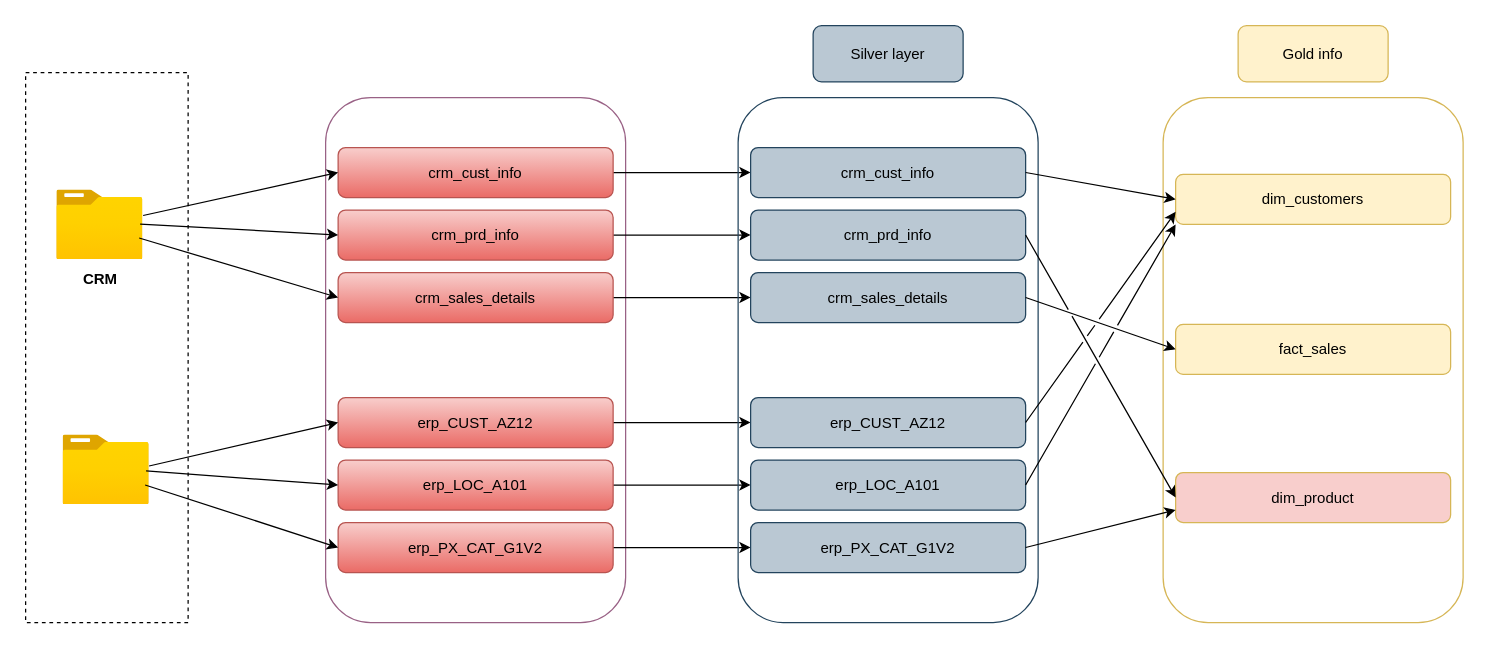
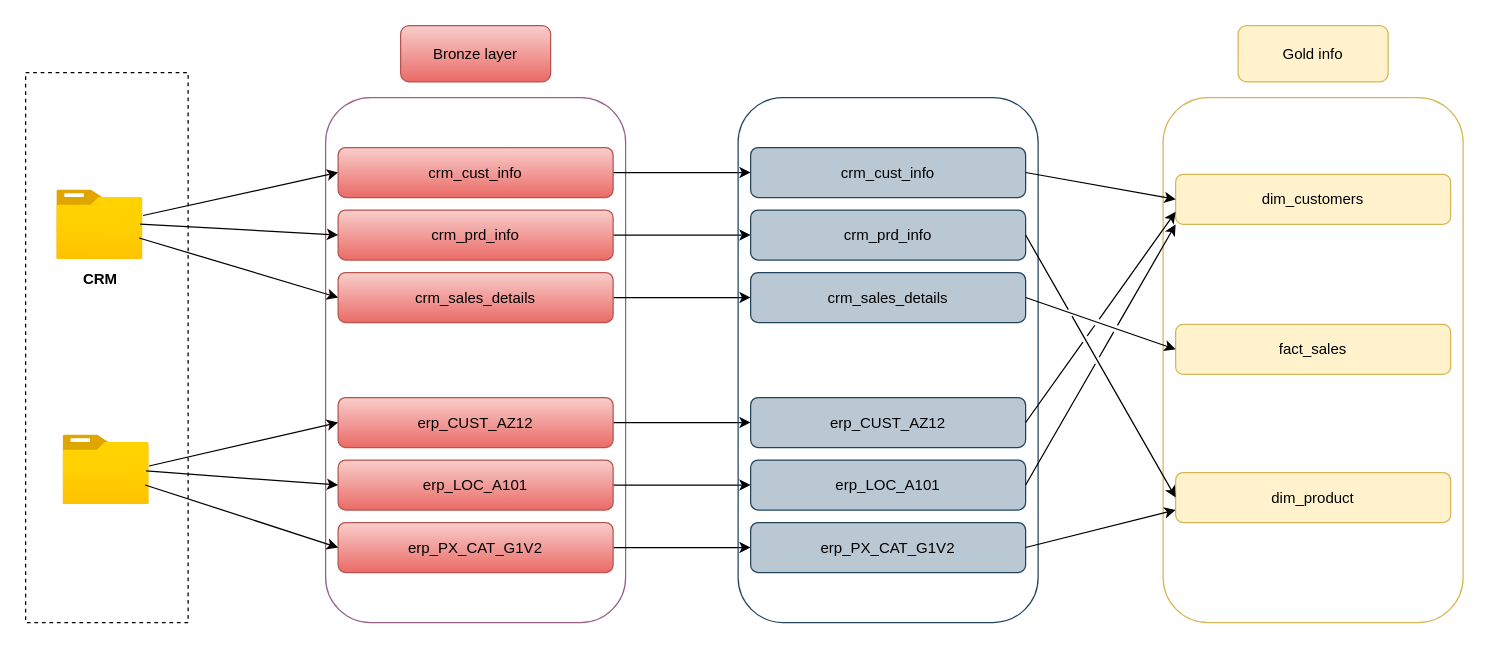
+ <mxCell id="6" value="Bronze layer" style="rounded=1;whiteSpace=wrap;html=1;fillColor=#f8cecc;gradientColor=#ea6b66;strokeColor=#b85450;" parent="1" vertex="1"><mxGeometry x="320" y="20" width="120" height="45" as="geometry" /></mxCell>
- <mxCell id="26" value="Silver layer" style="rounded=1;whiteSpace=wrap;html=1;fillColor=#bac8d3;strokeColor=#23445d;" parent="1" vertex="1"><mxGeometry x="650" y="20" width="120" height="45" as="geometry" /></mxCell>
- <mxCell id="38" value="dim_product" style="rounded=1;whiteSpace=wrap;html=1;fillColor=#f8cecc;strokeColor=#d6b656;" vertex="1" parent="1"><mxGeometry x="940" y="377.5" width="220" height="40" as="geometry" /></mxCell>
+ <mxCell id="38" value="dim_product" style="rounded=1;whiteSpace=wrap;html=1;fillColor=#fff2cc;strokeColor=#d6b656;" vertex="1" parent="1"><mxGeometry x="940" y="377.5" width="220" height="40" as="geometry" /></mxCell>
